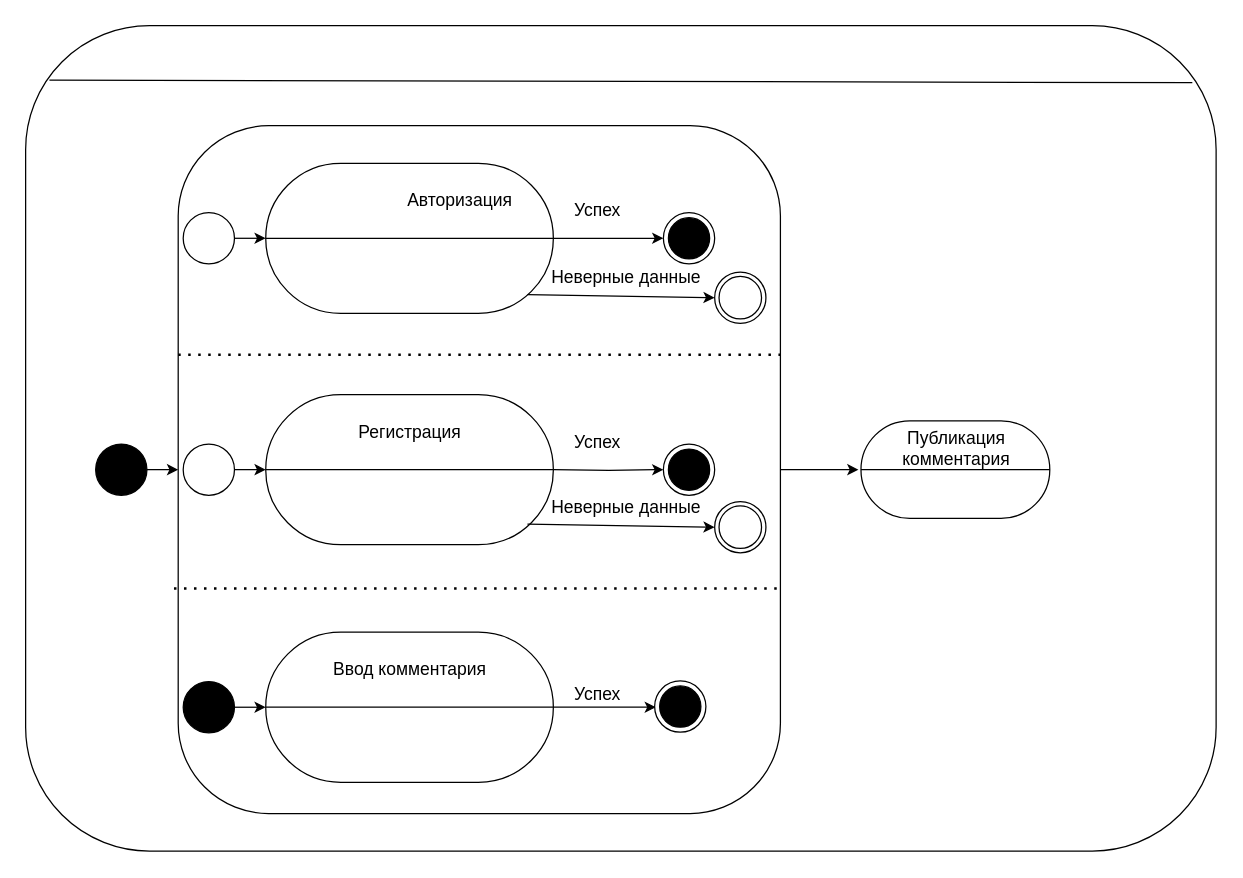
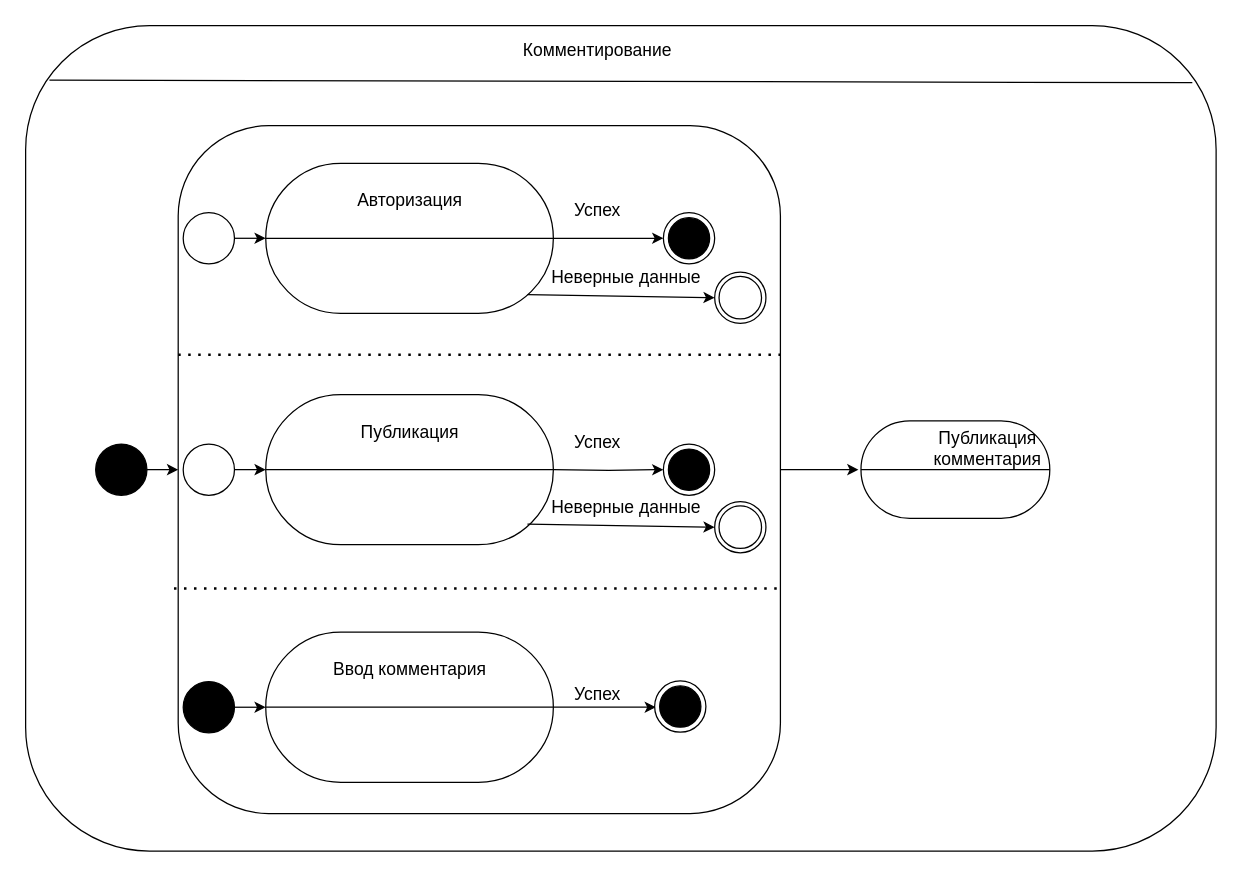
+ <mxCell id="4" value="&lt;font style=&quot;font-size: 14px&quot;&gt;Комментирование&lt;/font&gt;" style="text;html=1;align=center;verticalAlign=middle;resizable=0;points=[];autosize=1;strokeColor=none;fillColor=none;" vertex="1" parent="1"><mxGeometry x="412" y="30" width="130" height="20" as="geometry" /></mxCell>
- <mxCell id="12" value="Авторизация" style="text;html=1;align=center;verticalAlign=middle;resizable=0;points=[];autosize=1;strokeColor=none;fillColor=none;fontSize=14;" vertex="1" parent="9"><mxGeometry x="105" y="20" width="100" height="20" as="geometry" /></mxCell>
+ <mxCell id="12" value="Авторизация" style="text;html=1;align=center;verticalAlign=middle;resizable=0;points=[];autosize=1;strokeColor=none;fillColor=none;fontSize=14;" vertex="1" parent="9"><mxGeometry x="65" y="20" width="100" height="20" as="geometry" /></mxCell>
- <mxCell id="16" value="Регистрация" style="text;html=1;align=center;verticalAlign=middle;resizable=0;points=[];autosize=1;strokeColor=none;fillColor=none;fontSize=14;" vertex="1" parent="13"><mxGeometry x="65" y="20" width="100" height="20" as="geometry" /></mxCell>
+ <mxCell id="16" value="Публикация" style="text;html=1;align=center;verticalAlign=middle;resizable=0;points=[];autosize=1;strokeColor=none;fillColor=none;fontSize=14;" vertex="1" parent="13"><mxGeometry x="65" y="20" width="100" height="20" as="geometry" /></mxCell>
- <mxCell id="39" value="Публикация&lt;br&gt;комментария" style="text;html=1;align=center;verticalAlign=middle;resizable=0;points=[];autosize=1;strokeColor=none;fillColor=none;fontSize=14;" vertex="1" parent="36"><mxGeometry x="27.504" y="3.0" width="96" height="38" as="geometry" /></mxCell>
+ <mxCell id="39" value="Публикация&lt;br&gt;комментария" style="text;html=1;align=center;verticalAlign=middle;resizable=0;points=[];autosize=1;strokeColor=none;fillColor=none;fontSize=14;" vertex="1" parent="36"><mxGeometry x="52.504" y="3.0" width="96" height="38" as="geometry" /></mxCell>
